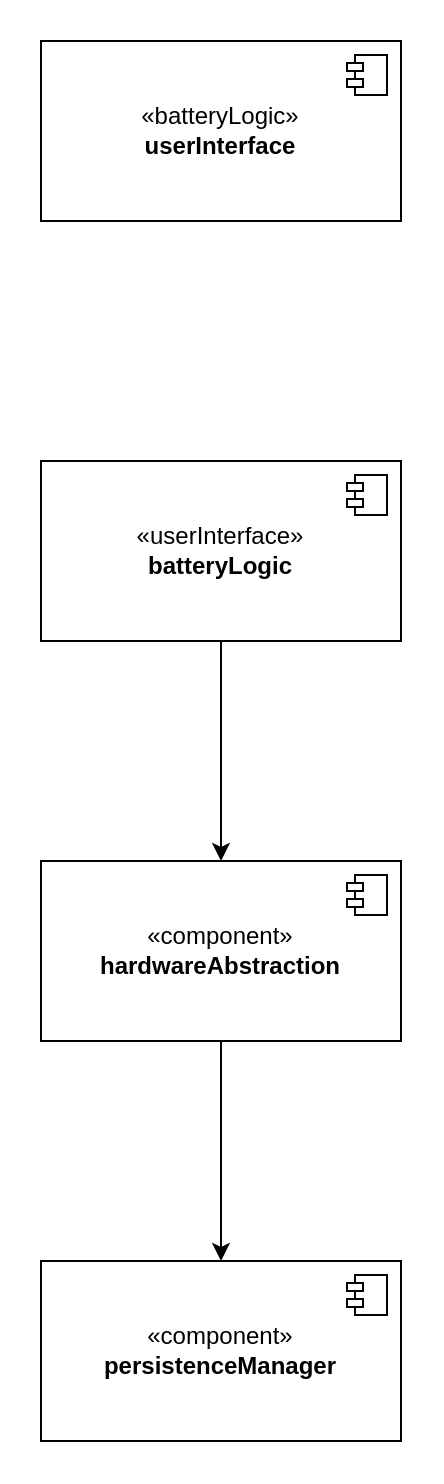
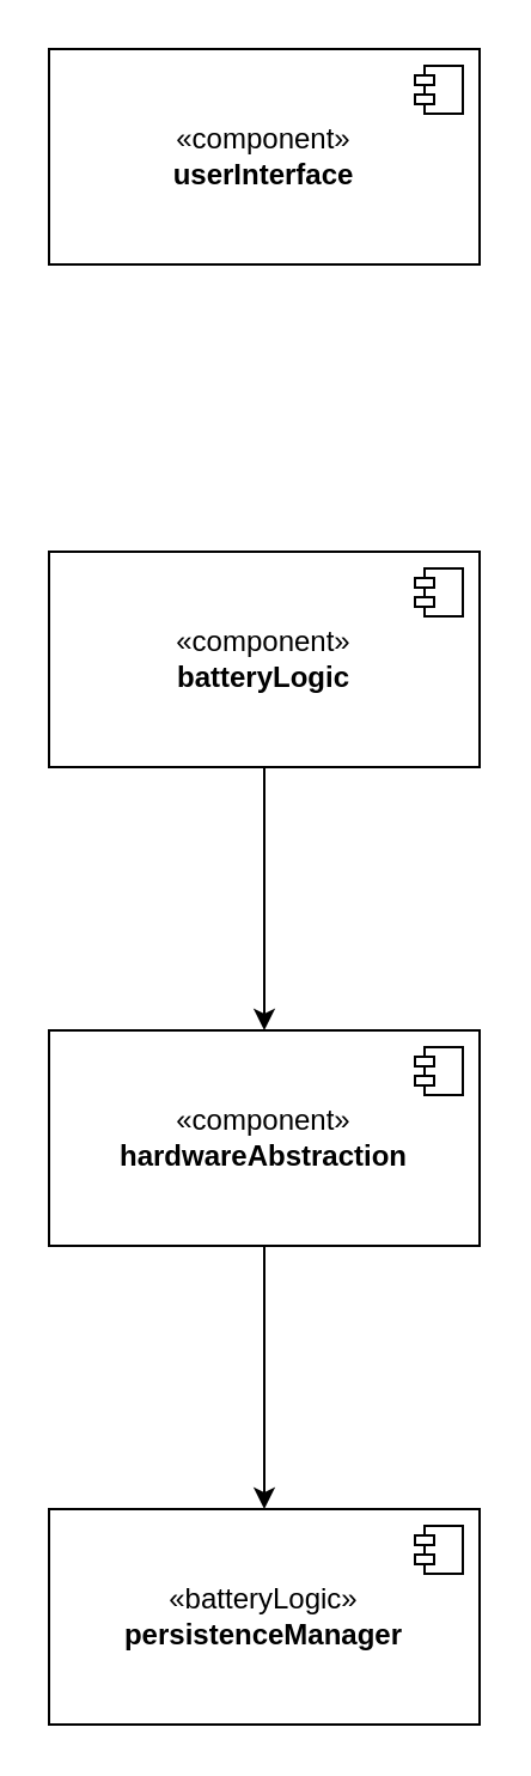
- <mxCell id="2" value="«batteryLogic»&lt;br&gt;&lt;b&gt;userInterface&lt;/b&gt;" style="html=1;dropTarget=0;whiteSpace=wrap;" vertex="1" parent="1"><mxGeometry x="20" y="20" width="180" height="90" as="geometry" /></mxCell>
+ <mxCell id="2" value="«component»&lt;br&gt;&lt;b&gt;userInterface&lt;/b&gt;" style="html=1;dropTarget=0;whiteSpace=wrap;" vertex="1" parent="1"><mxGeometry x="20" y="20" width="180" height="90" as="geometry" /></mxCell>
- <mxCell id="5" value="«userInterface»&lt;br&gt;&lt;b&gt;batteryLogic&lt;/b&gt;" style="html=1;dropTarget=0;whiteSpace=wrap;" vertex="1" parent="1"><mxGeometry x="20" y="230" width="180" height="90" as="geometry" /></mxCell>
+ <mxCell id="5" value="«component»&lt;br&gt;&lt;b&gt;batteryLogic&lt;/b&gt;" style="html=1;dropTarget=0;whiteSpace=wrap;" vertex="1" parent="1"><mxGeometry x="20" y="230" width="180" height="90" as="geometry" /></mxCell>
- <mxCell id="10" value="«component»&lt;br&gt;&lt;b&gt;persistenceManager&lt;/b&gt;" style="html=1;dropTarget=0;whiteSpace=wrap;" vertex="1" parent="1"><mxGeometry x="20" y="630" width="180" height="90" as="geometry" /></mxCell>
+ <mxCell id="10" value="«batteryLogic»&lt;br&gt;&lt;b&gt;persistenceManager&lt;/b&gt;" style="html=1;dropTarget=0;whiteSpace=wrap;" vertex="1" parent="1"><mxGeometry x="20" y="630" width="180" height="90" as="geometry" /></mxCell>
